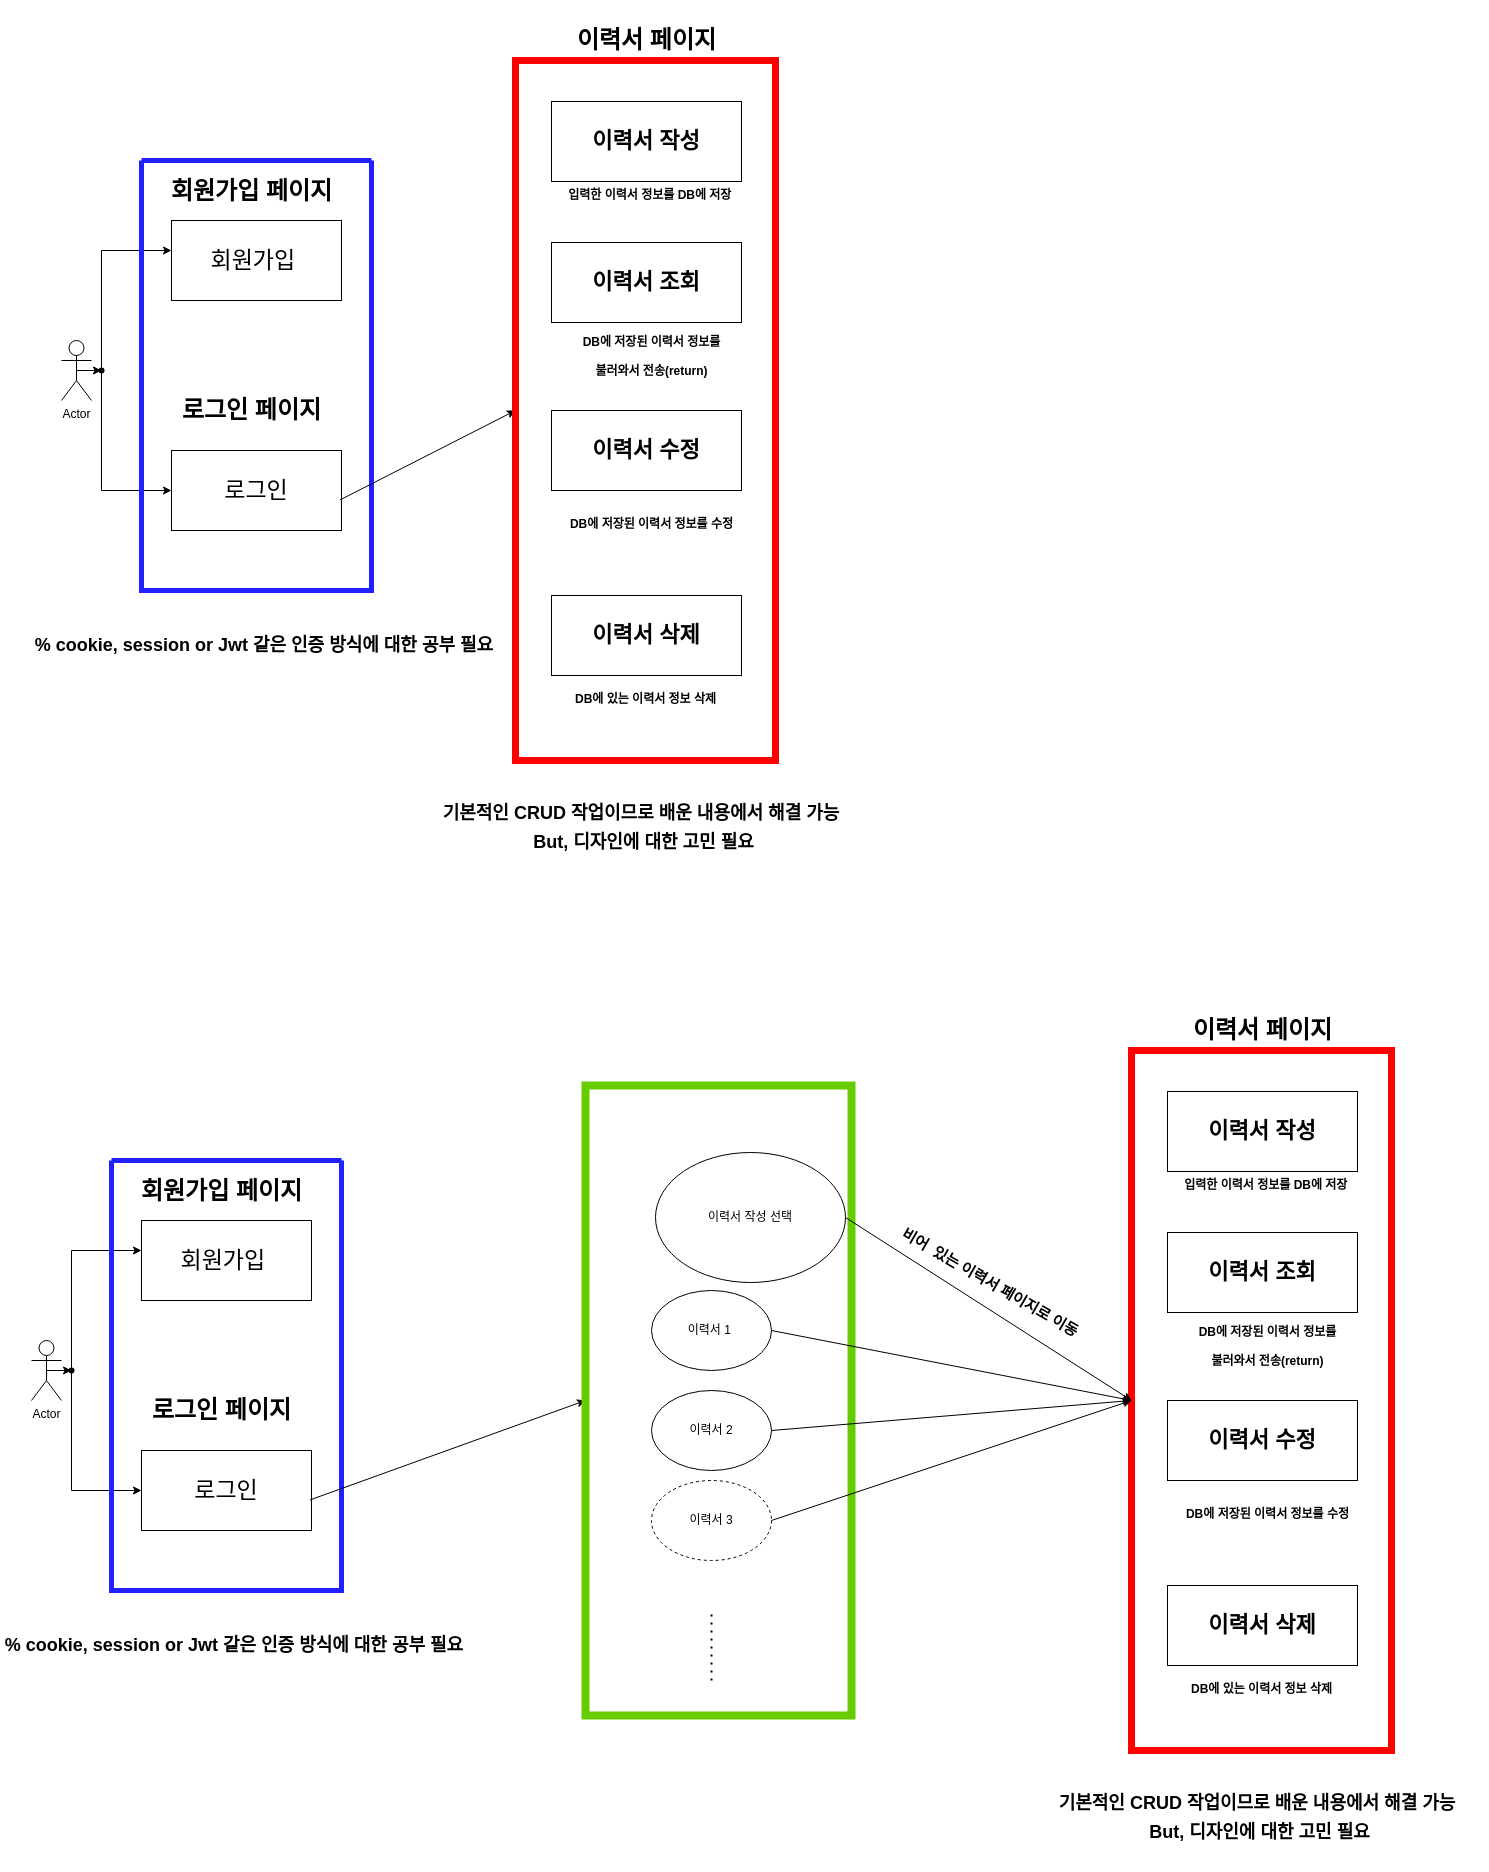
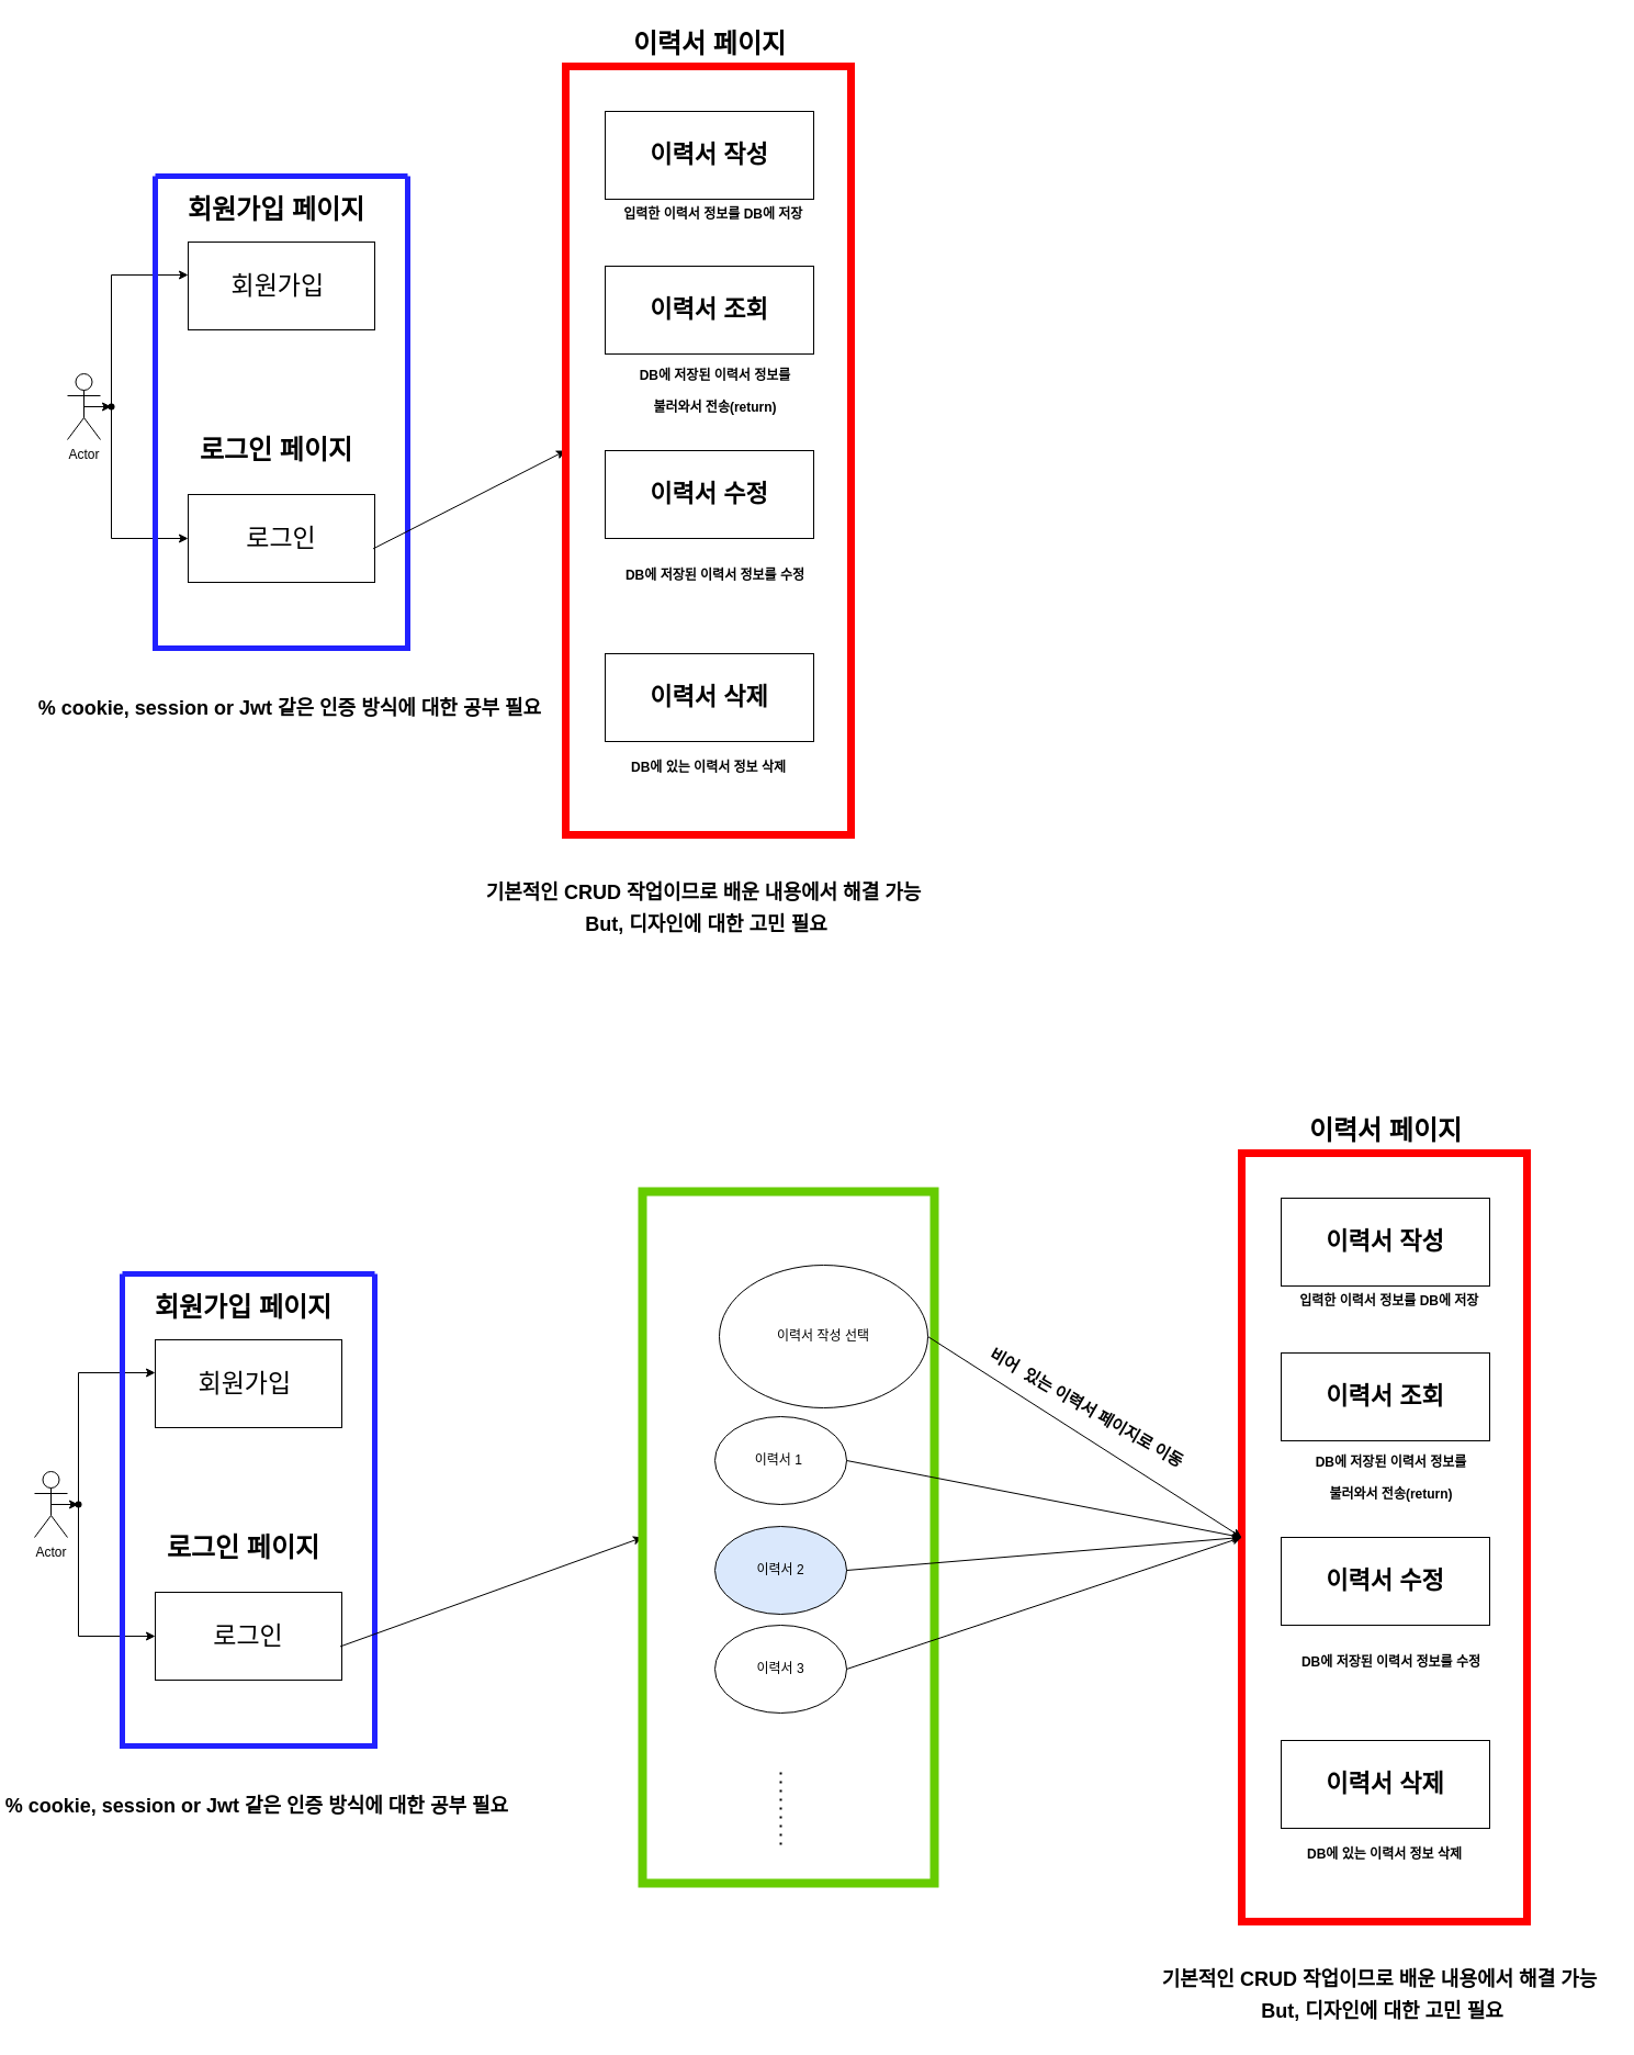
- <mxCell id="56" value="이력서 2" style="ellipse;whiteSpace=wrap;html=1;" vertex="1" parent="1"><mxGeometry x="640" y="1390" width="120" height="80" as="geometry" /></mxCell>
+ <mxCell id="56" value="이력서 2" style="ellipse;whiteSpace=wrap;html=1;fillColor=#dae8fc;" vertex="1" parent="1"><mxGeometry x="640" y="1390" width="120" height="80" as="geometry" /></mxCell>
- <mxCell id="57" value="이력서 3" style="ellipse;whiteSpace=wrap;html=1;dashed=1;" vertex="1" parent="1"><mxGeometry x="640" y="1480" width="120" height="80" as="geometry" /></mxCell>
+ <mxCell id="57" value="이력서 3" style="ellipse;whiteSpace=wrap;html=1;" vertex="1" parent="1"><mxGeometry x="640" y="1480" width="120" height="80" as="geometry" /></mxCell>
